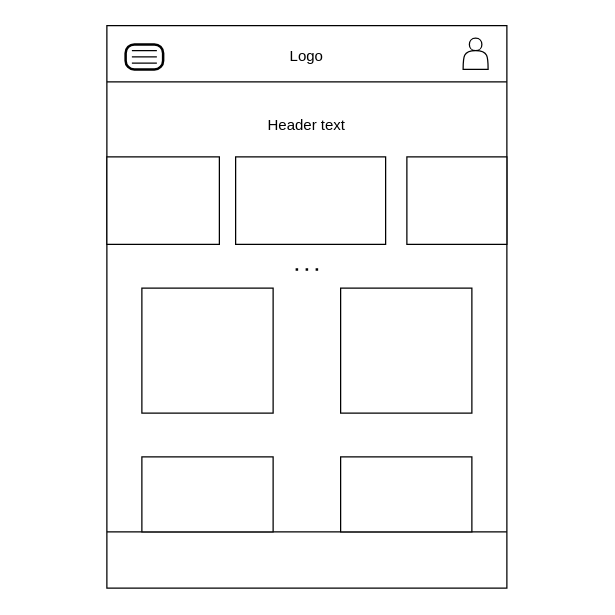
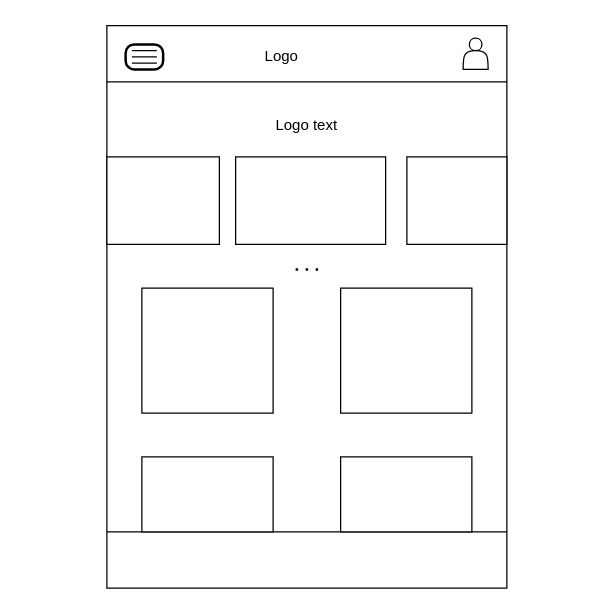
- <mxCell id="4" value="Logo" style="text;html=1;strokeColor=none;fillColor=none;align=center;verticalAlign=middle;whiteSpace=wrap;rounded=0;" vertex="1" parent="2"><mxGeometry x="130" y="10" width="60" height="30" as="geometry" /></mxCell>
+ <mxCell id="4" value="Logo" style="text;html=1;strokeColor=none;fillColor=none;align=center;verticalAlign=middle;whiteSpace=wrap;rounded=0;" vertex="1" parent="2"><mxGeometry x="110" y="10" width="60" height="30" as="geometry" /></mxCell>
- <mxCell id="16" value="Header text" style="text;html=1;strokeColor=none;fillColor=none;align=center;verticalAlign=middle;whiteSpace=wrap;rounded=0;" vertex="1" parent="2"><mxGeometry x="120" y="65" width="80" height="30" as="geometry" /></mxCell>
+ <mxCell id="16" value="Logo text" style="text;html=1;strokeColor=none;fillColor=none;align=center;verticalAlign=middle;whiteSpace=wrap;rounded=0;" vertex="1" parent="2"><mxGeometry x="120" y="65" width="80" height="30" as="geometry" /></mxCell>
